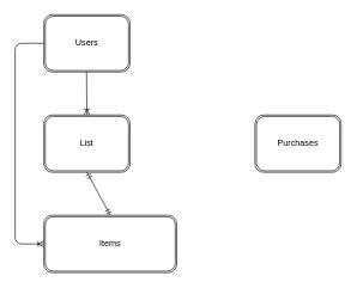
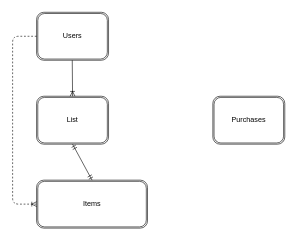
- <mxCell id="6" value="" style="edgeStyle=orthogonalEdgeStyle;fontSize=12;html=1;endArrow=ERoneToMany;exitX=0;exitY=0.5;exitDx=0;exitDy=0;entryX=0;entryY=0.5;entryDx=0;entryDy=0;" edge="1" parent="1" source="2" target="5"><mxGeometry width="100" height="100" relative="1" as="geometry"><mxPoint x="40" y="260" as="sourcePoint" /><mxPoint x="140" y="160" as="targetPoint" /><Array as="points"><mxPoint x="20" y="60" /><mxPoint x="20" y="340" /></Array></mxGeometry></mxCell>
+ <mxCell id="6" value="" style="edgeStyle=orthogonalEdgeStyle;fontSize=12;html=1;endArrow=ERoneToMany;exitX=0;exitY=0.5;exitDx=0;exitDy=0;entryX=0;entryY=0.5;entryDx=0;entryDy=0;dashed=1;" edge="1" parent="1" source="2" target="5"><mxGeometry width="100" height="100" relative="1" as="geometry"><mxPoint x="40" y="260" as="sourcePoint" /><mxPoint x="140" y="160" as="targetPoint" /><Array as="points"><mxPoint x="20" y="60" /><mxPoint x="20" y="340" /></Array></mxGeometry></mxCell>
